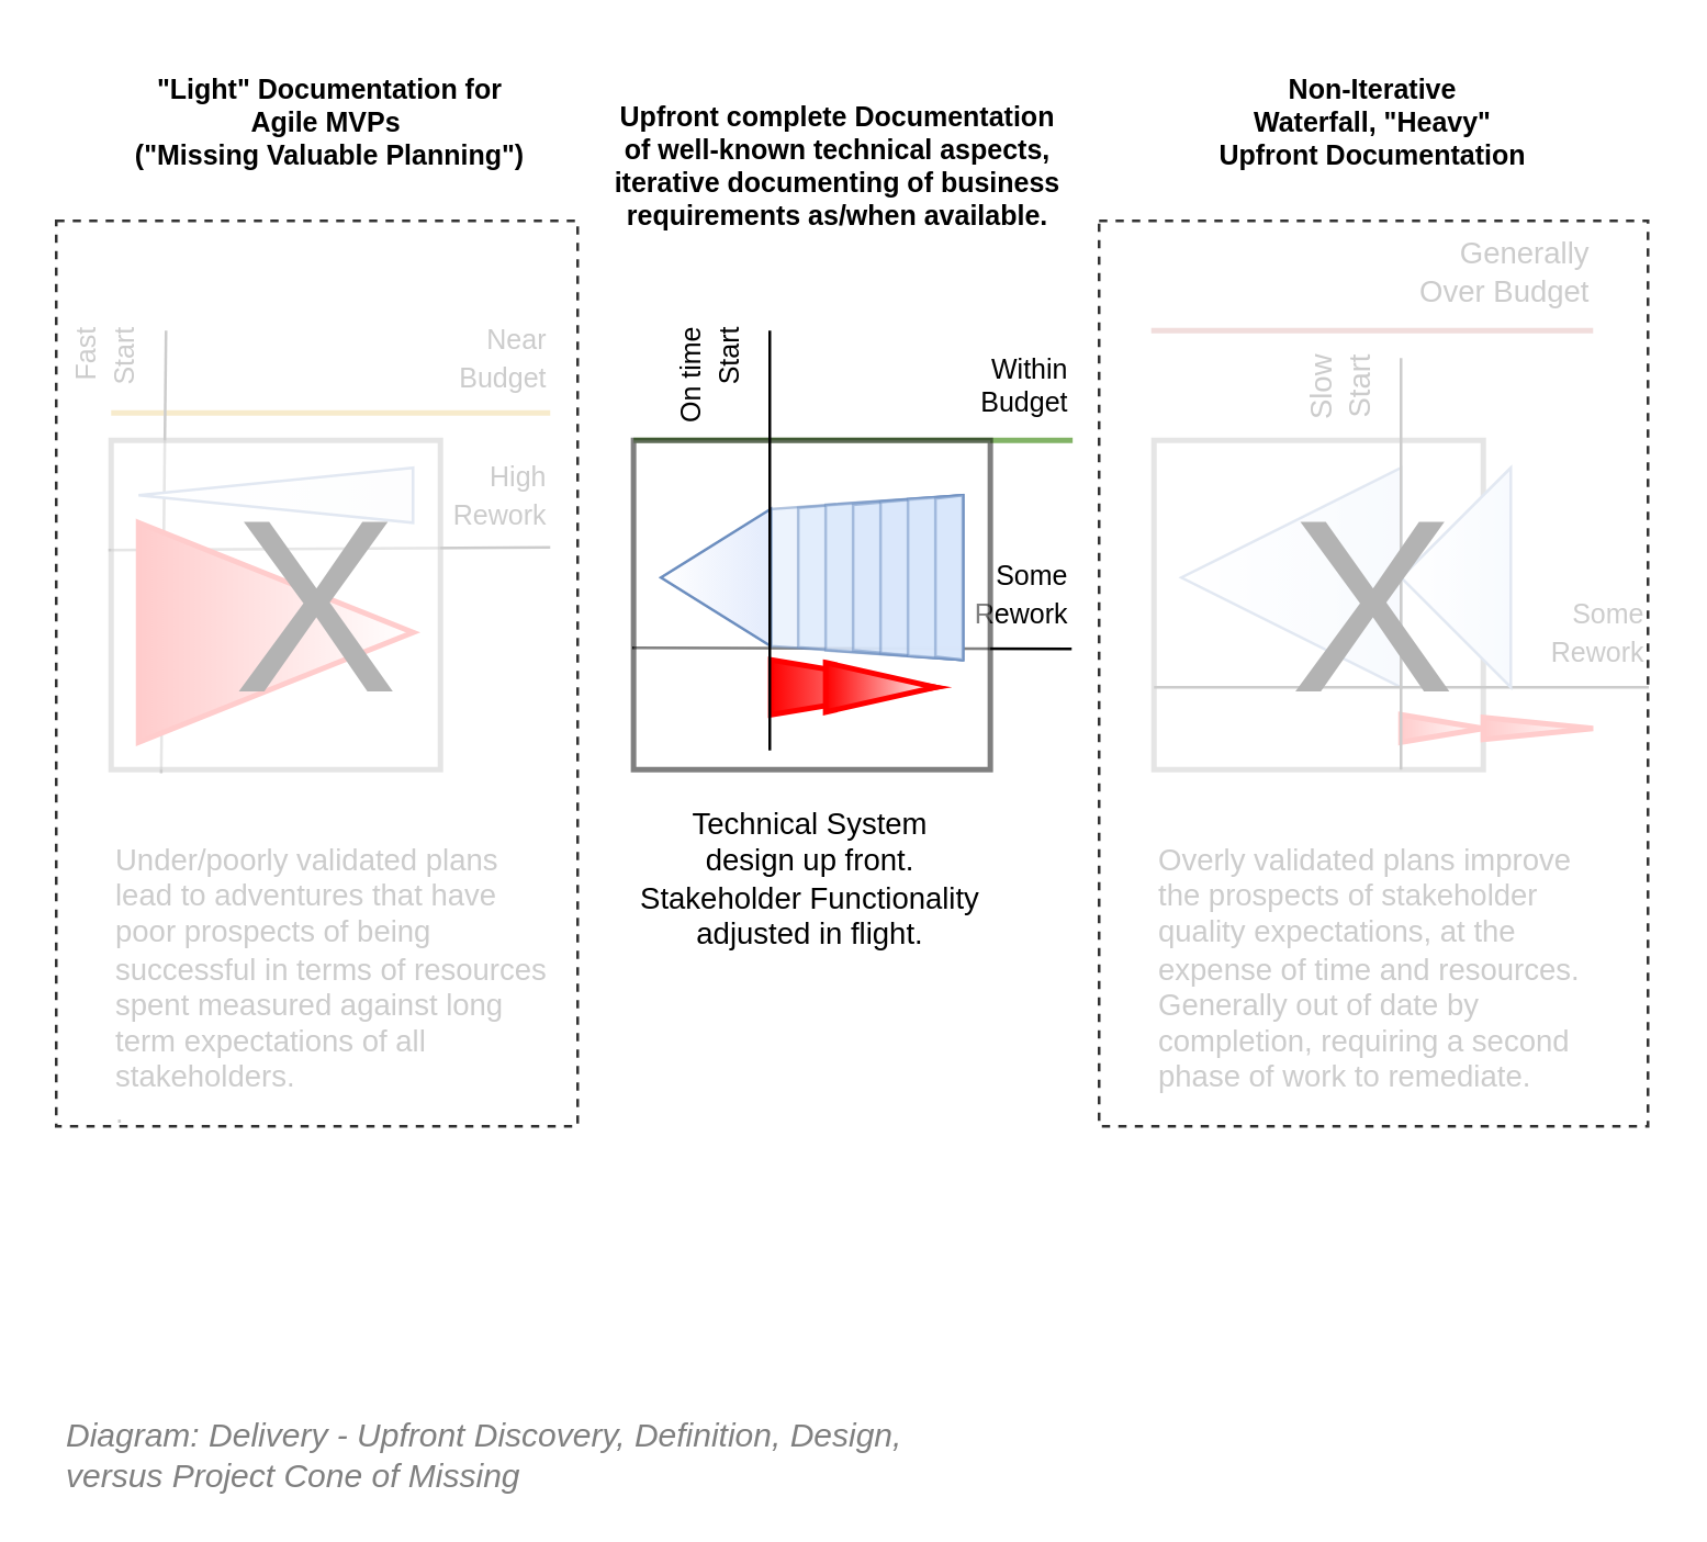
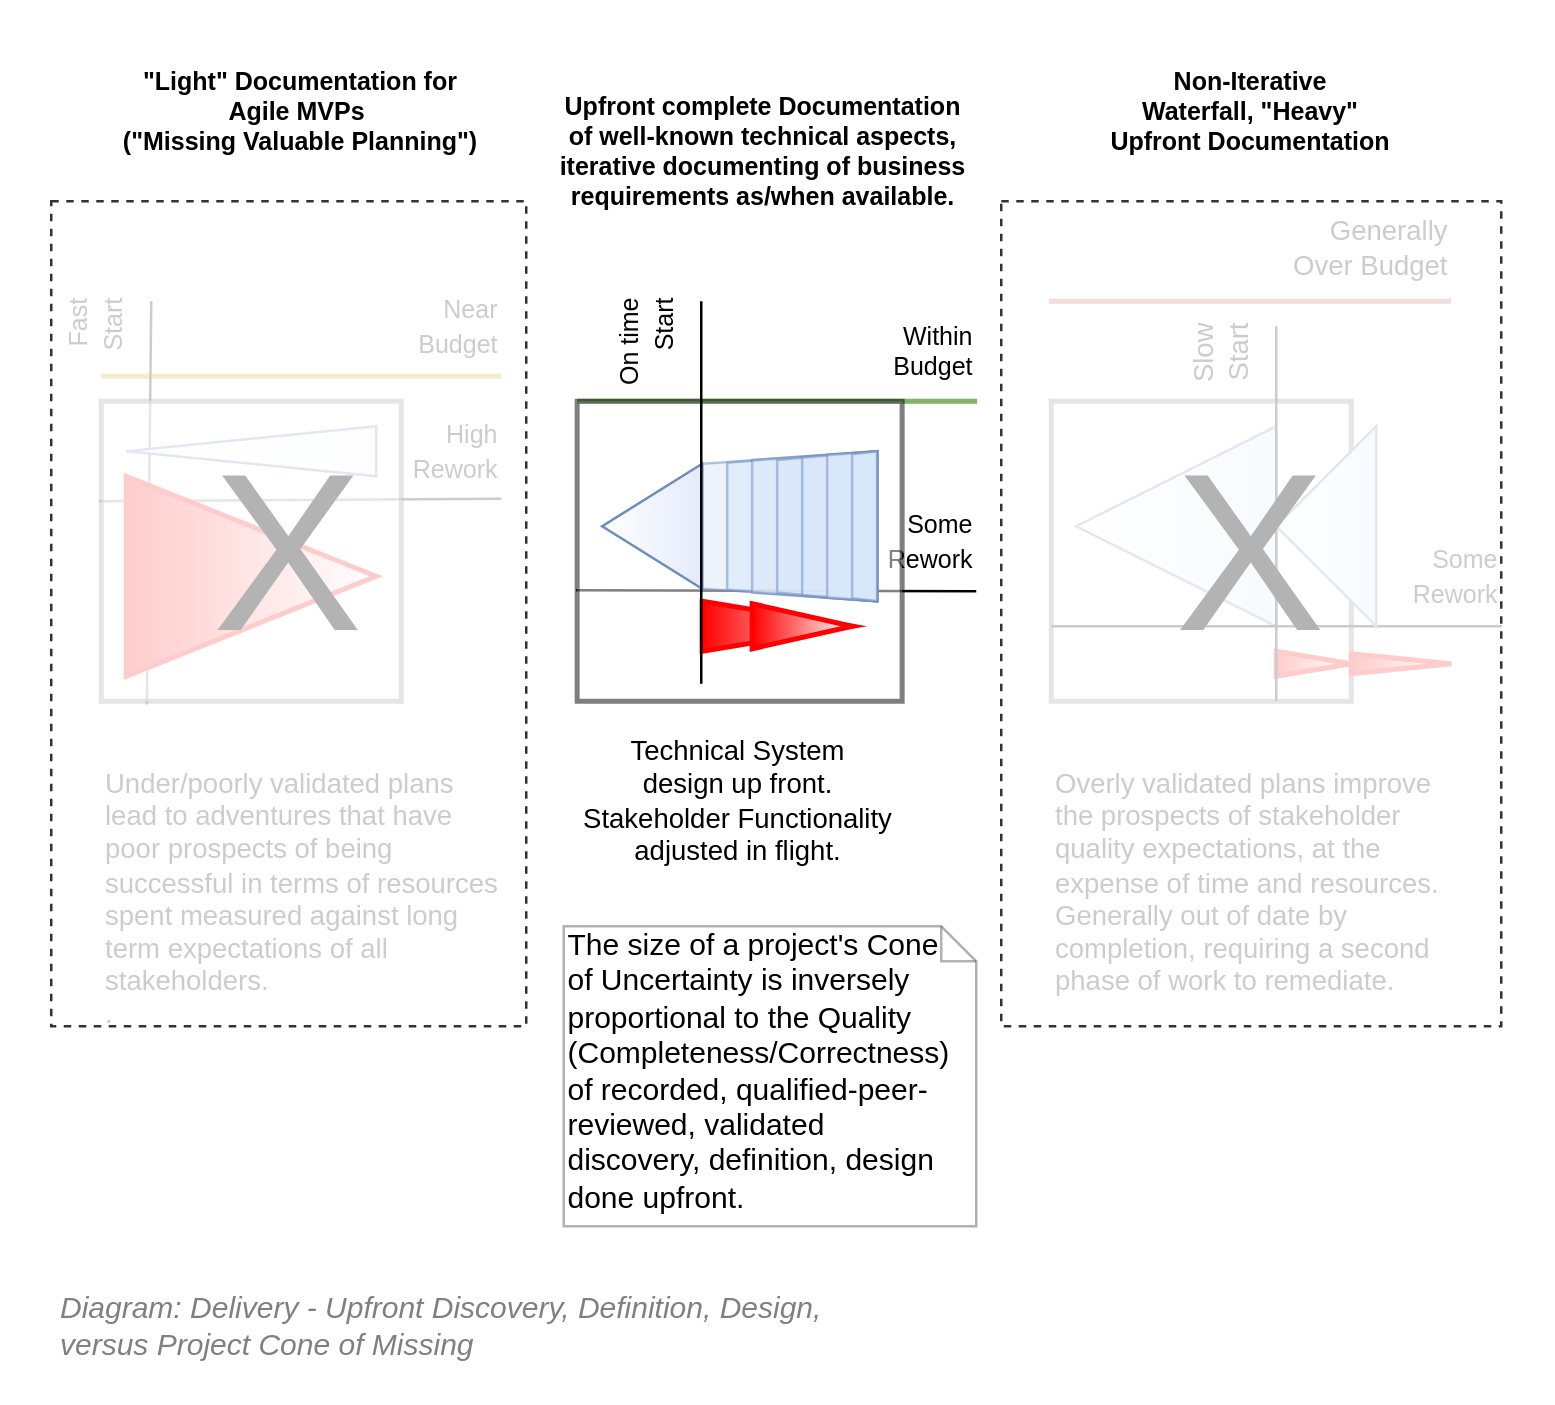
+ <mxCell id="36" value="The size of a project's Cone of Uncertainty is inversely proportional to the Quality (Completeness/Correctness) of recorded, qualified-peer-reviewed, validated discovery, definition, design done upfront." style="shape=note;whiteSpace=wrap;html=1;size=14;verticalAlign=top;align=left;spacingTop=-6;strokeColor=#666666;strokeWidth=1;fillColor=none;gradientColor=#ffffff;fontFamily=Helvetica;fontSize=12;opacity=50;spacingRight=13;" vertex="1" parent="1"><mxGeometry x="225" y="370" width="165" height="120" as="geometry" /></mxCell>
